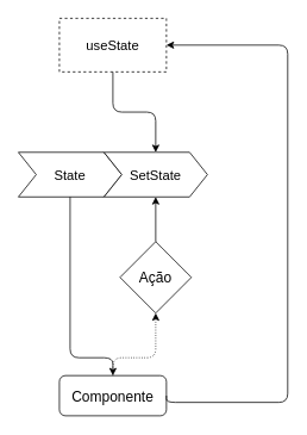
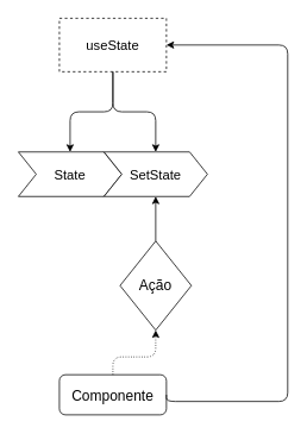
+ <mxCell id="7" value="" style="endArrow=classic;html=1;exitX=0.5;exitY=1;exitDx=0;exitDy=0;entryX=0.5;entryY=0;entryDx=0;entryDy=0;edgeStyle=orthogonalEdgeStyle;" edge="1" parent="1" source="5" target="3"><mxGeometry width="50" height="50" relative="1" as="geometry"><mxPoint x="92" y="160" as="sourcePoint" /><mxPoint x="142" y="110" as="targetPoint" /></mxGeometry></mxCell>
- <mxCell id="10" value="&lt;font style=&quot;font-size: 16px&quot;&gt;Ação&lt;/font&gt;" style="rhombus;whiteSpace=wrap;html=1;" vertex="1" parent="1"><mxGeometry x="134" y="270" width="80" height="80" as="geometry" /></mxCell>
+ <mxCell id="10" value="&lt;font style=&quot;font-size: 16px&quot;&gt;Ação&lt;/font&gt;" style="rhombus;whiteSpace=wrap;html=1;" vertex="1" parent="1"><mxGeometry x="134" y="270" width="80" height="100" as="geometry" /></mxCell>
- <mxCell id="9" value="" style="endArrow=classic;html=1;exitX=0.5;exitY=1;exitDx=0;exitDy=0;entryX=0.5;entryY=0;entryDx=0;entryDy=0;edgeStyle=orthogonalEdgeStyle;" edge="1" parent="1" source="3" target="2"><mxGeometry width="50" height="50" relative="1" as="geometry"><mxPoint x="102" y="350" as="sourcePoint" /><mxPoint x="152" y="300" as="targetPoint" /><Array as="points"><mxPoint x="78" y="400" /><mxPoint x="126" y="400" /></Array></mxGeometry></mxCell>
